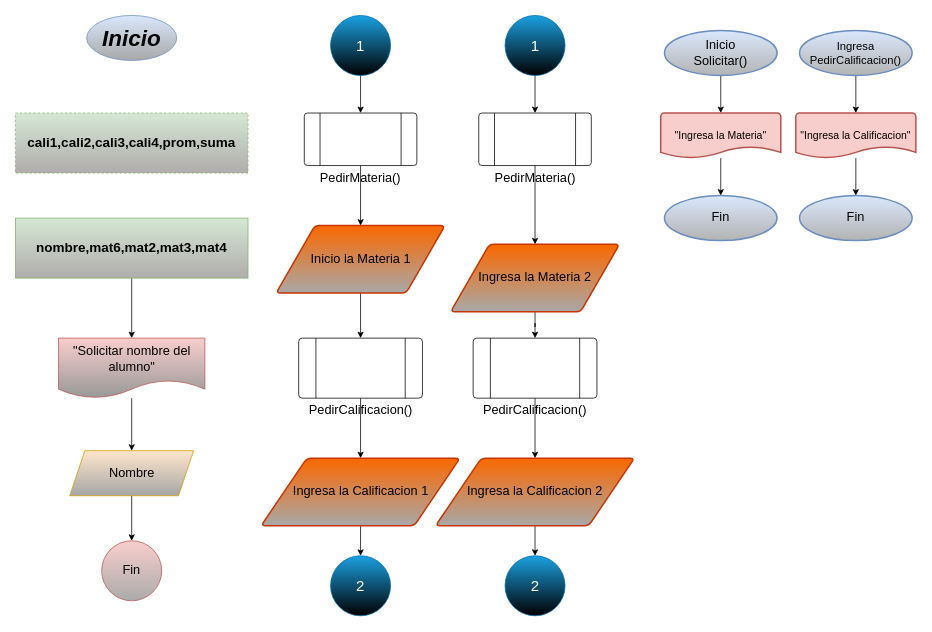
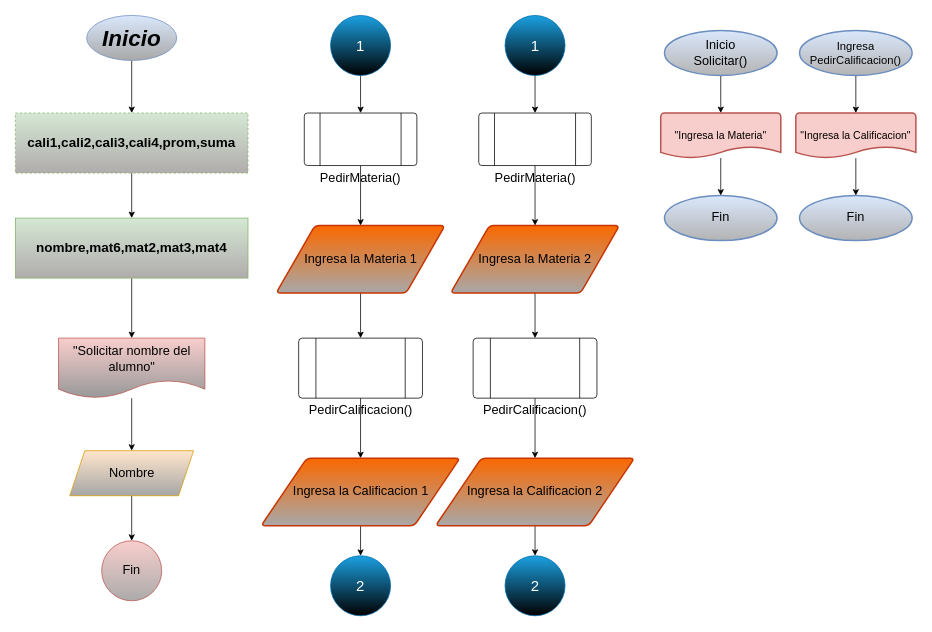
+ <mxCell id="2" value="" style="edgeStyle=orthogonalEdgeStyle;rounded=0;orthogonalLoop=1;jettySize=auto;html=1;" parent="1" source="3" target="5" edge="1"><mxGeometry relative="1" as="geometry" /></mxCell>
+ <mxCell id="4" value="" style="edgeStyle=orthogonalEdgeStyle;rounded=0;orthogonalLoop=1;jettySize=auto;html=1;" edge="1" parent="1" source="5" target="7"><mxGeometry relative="1" as="geometry" /></mxCell>
- <mxCell id="18" value="&lt;font style=&quot;font-size: 17px;&quot;&gt;Inicio la Materia 1&lt;/font&gt;" style="shape=parallelogram;html=1;strokeWidth=2;perimeter=parallelogramPerimeter;whiteSpace=wrap;rounded=1;arcSize=12;size=0.23;fillColor=#fa6800;fontColor=#000000;strokeColor=#C73500;gradientColor=#A8A8A8;" vertex="1" parent="1"><mxGeometry x="367.5" y="300" width="225" height="90" as="geometry" /></mxCell>
+ <mxCell id="18" value="&lt;font style=&quot;font-size: 17px;&quot;&gt;Ingresa la Materia 1&lt;/font&gt;" style="shape=parallelogram;html=1;strokeWidth=2;perimeter=parallelogramPerimeter;whiteSpace=wrap;rounded=1;arcSize=12;size=0.23;fillColor=#fa6800;fontColor=#000000;strokeColor=#C73500;gradientColor=#A8A8A8;" vertex="1" parent="1"><mxGeometry x="367.5" y="300" width="225" height="90" as="geometry" /></mxCell>
- <mxCell id="29" value="&lt;font style=&quot;font-size: 17px;&quot;&gt;Ingresa la Materia 2&lt;/font&gt;" style="shape=parallelogram;html=1;strokeWidth=2;perimeter=parallelogramPerimeter;whiteSpace=wrap;rounded=1;arcSize=12;size=0.23;fillColor=#fa6800;fontColor=#000000;strokeColor=#C73500;gradientColor=#A8A8A8;" vertex="1" parent="1"><mxGeometry x="600" y="325" width="225" height="90" as="geometry" /></mxCell>
+ <mxCell id="29" value="&lt;font style=&quot;font-size: 17px;&quot;&gt;Ingresa la Materia 2&lt;/font&gt;" style="shape=parallelogram;html=1;strokeWidth=2;perimeter=parallelogramPerimeter;whiteSpace=wrap;rounded=1;arcSize=12;size=0.23;fillColor=#fa6800;fontColor=#000000;strokeColor=#C73500;gradientColor=#A8A8A8;" vertex="1" parent="1"><mxGeometry x="600" y="300" width="225" height="90" as="geometry" /></mxCell>
